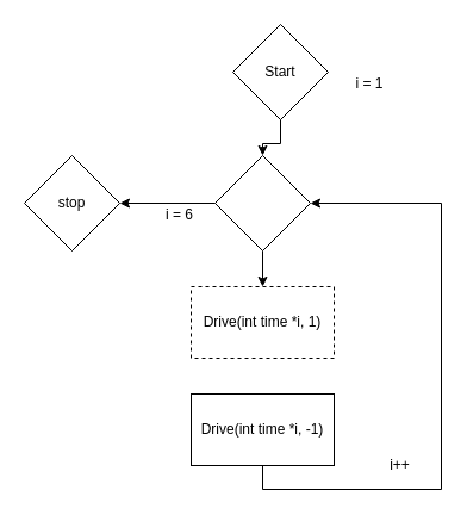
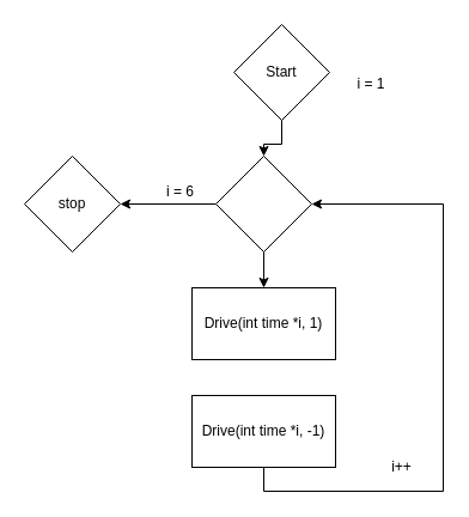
- <mxCell id="10" value="i = 6" style="text;html=1;align=center;verticalAlign=middle;resizable=0;points=[];autosize=1;" vertex="1" parent="1"><mxGeometry x="130" y="170" width="40" height="20" as="geometry" /></mxCell>
+ <mxCell id="10" value="i = 6" style="text;html=1;align=center;verticalAlign=middle;resizable=0;points=[];autosize=1;" vertex="1" parent="1"><mxGeometry x="130" y="150" width="40" height="20" as="geometry" /></mxCell>
- <mxCell id="4" value="Drive(int time *i, 1)" style="rounded=0;whiteSpace=wrap;html=1;dashed=1;" vertex="1" parent="1"><mxGeometry x="160" y="240" width="120" height="60" as="geometry" /></mxCell>
+ <mxCell id="4" value="Drive(int time *i, 1)" style="rounded=0;whiteSpace=wrap;html=1;" vertex="1" parent="1"><mxGeometry x="160" y="240" width="120" height="60" as="geometry" /></mxCell>
